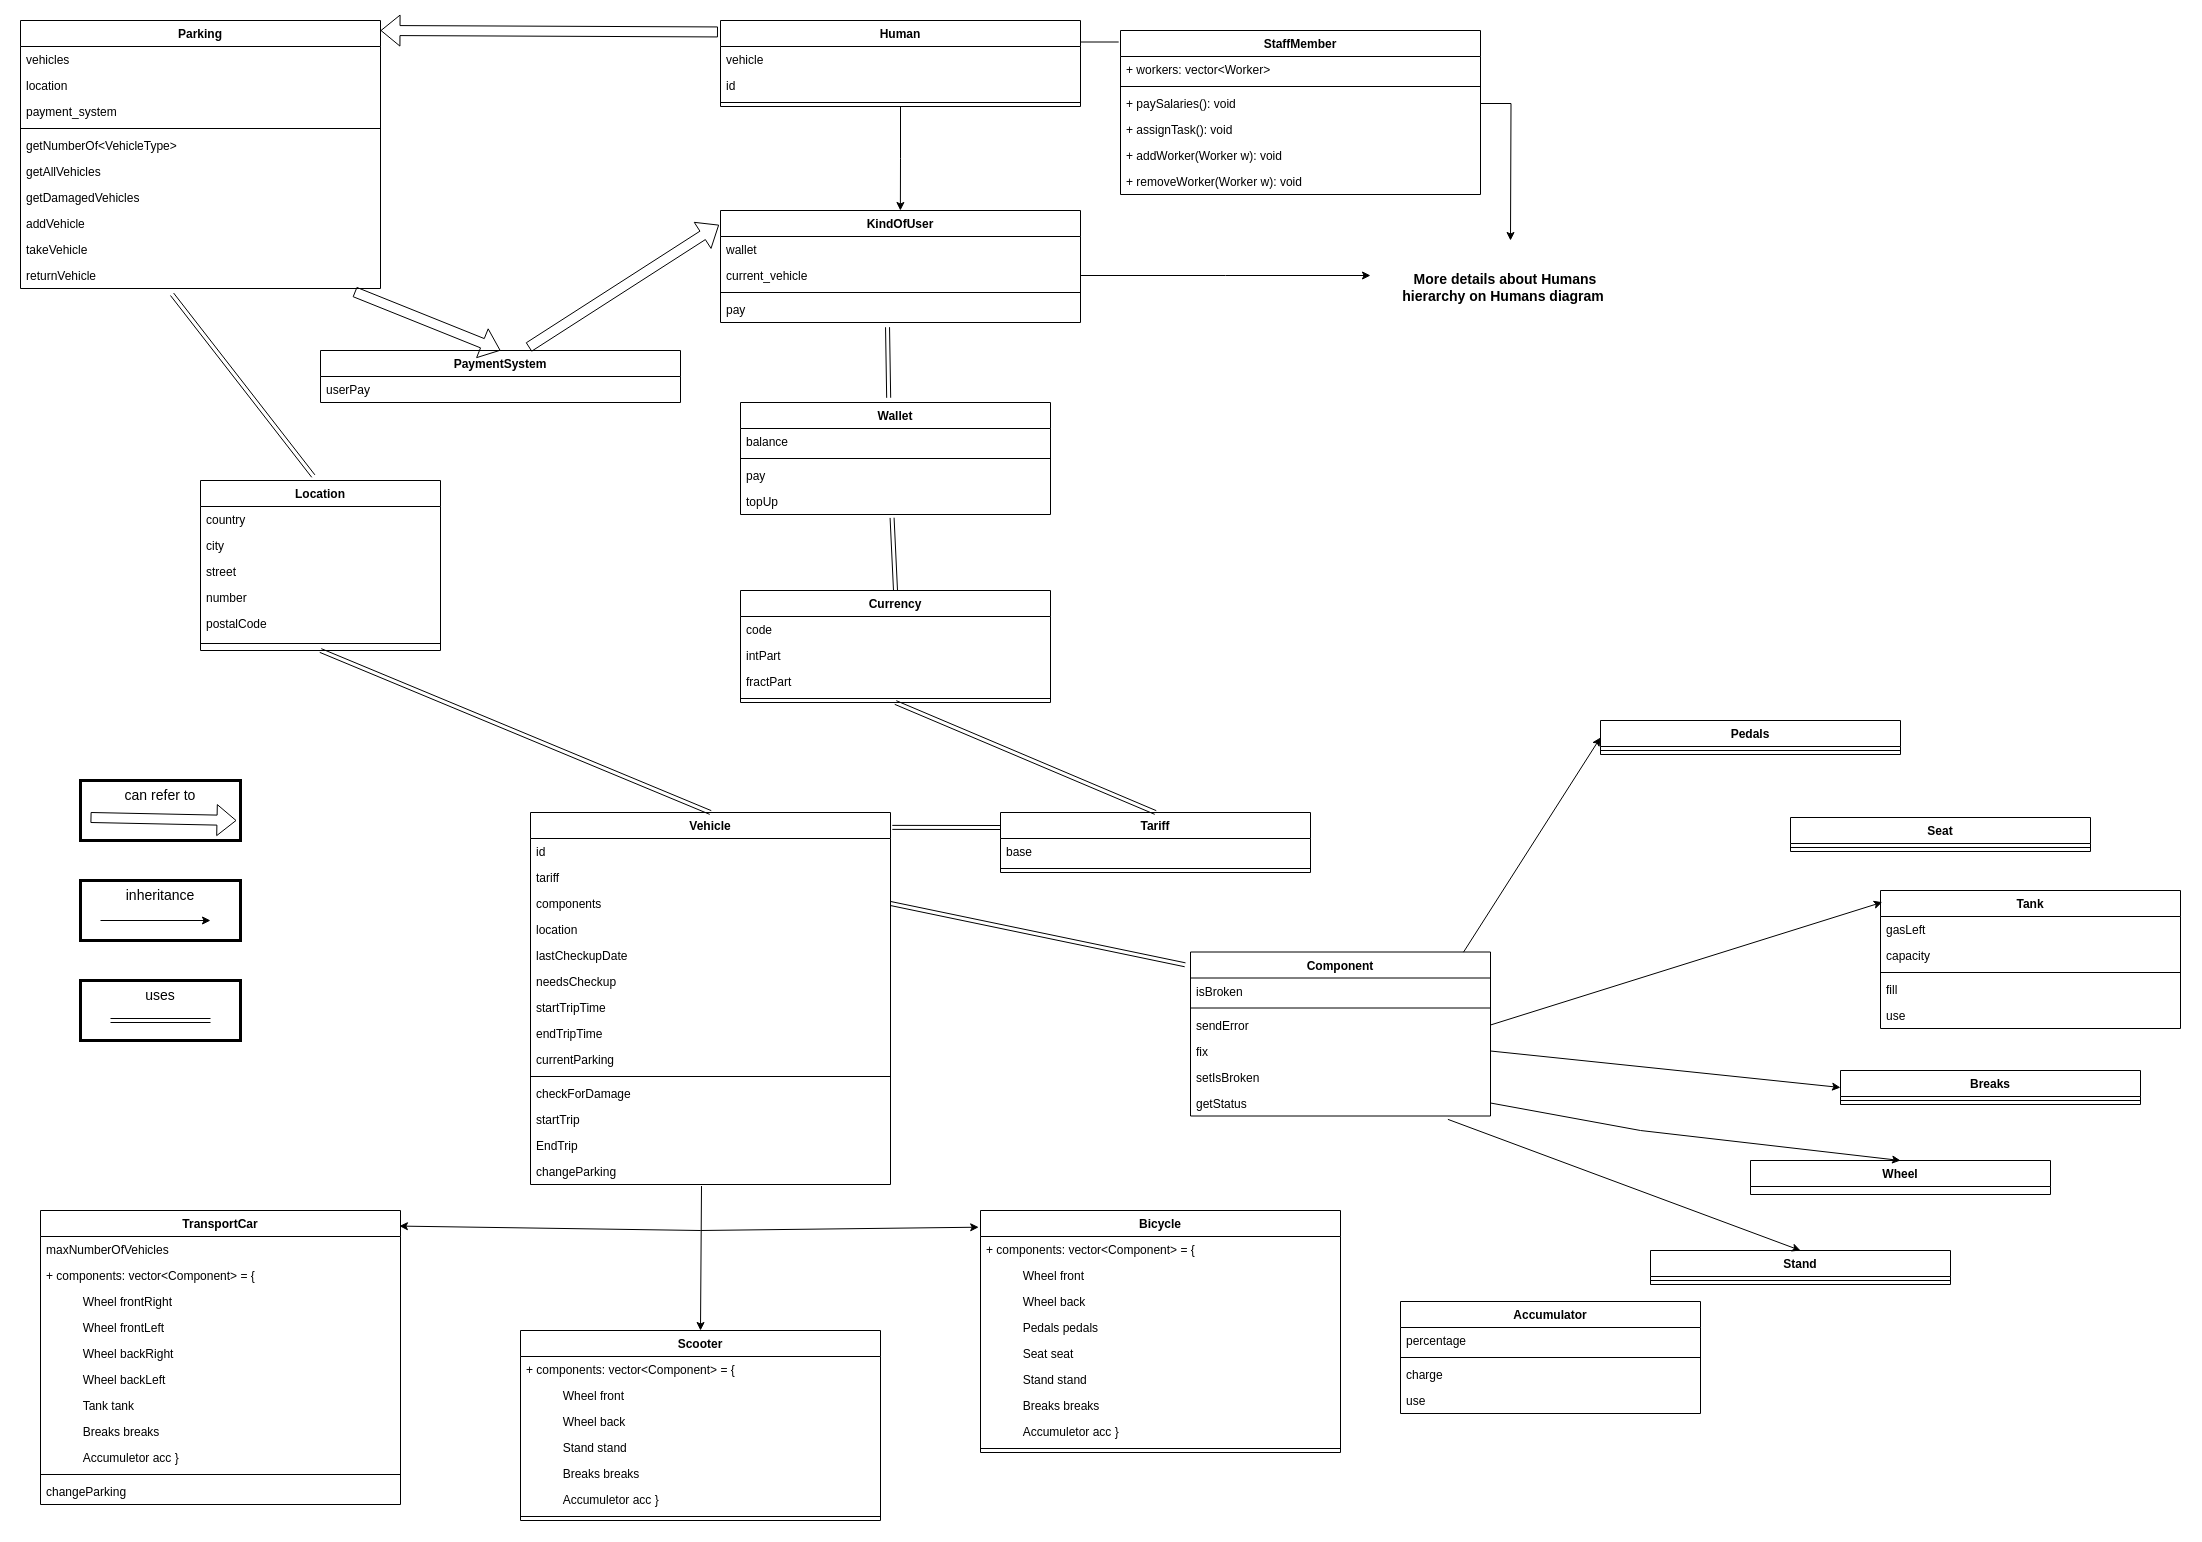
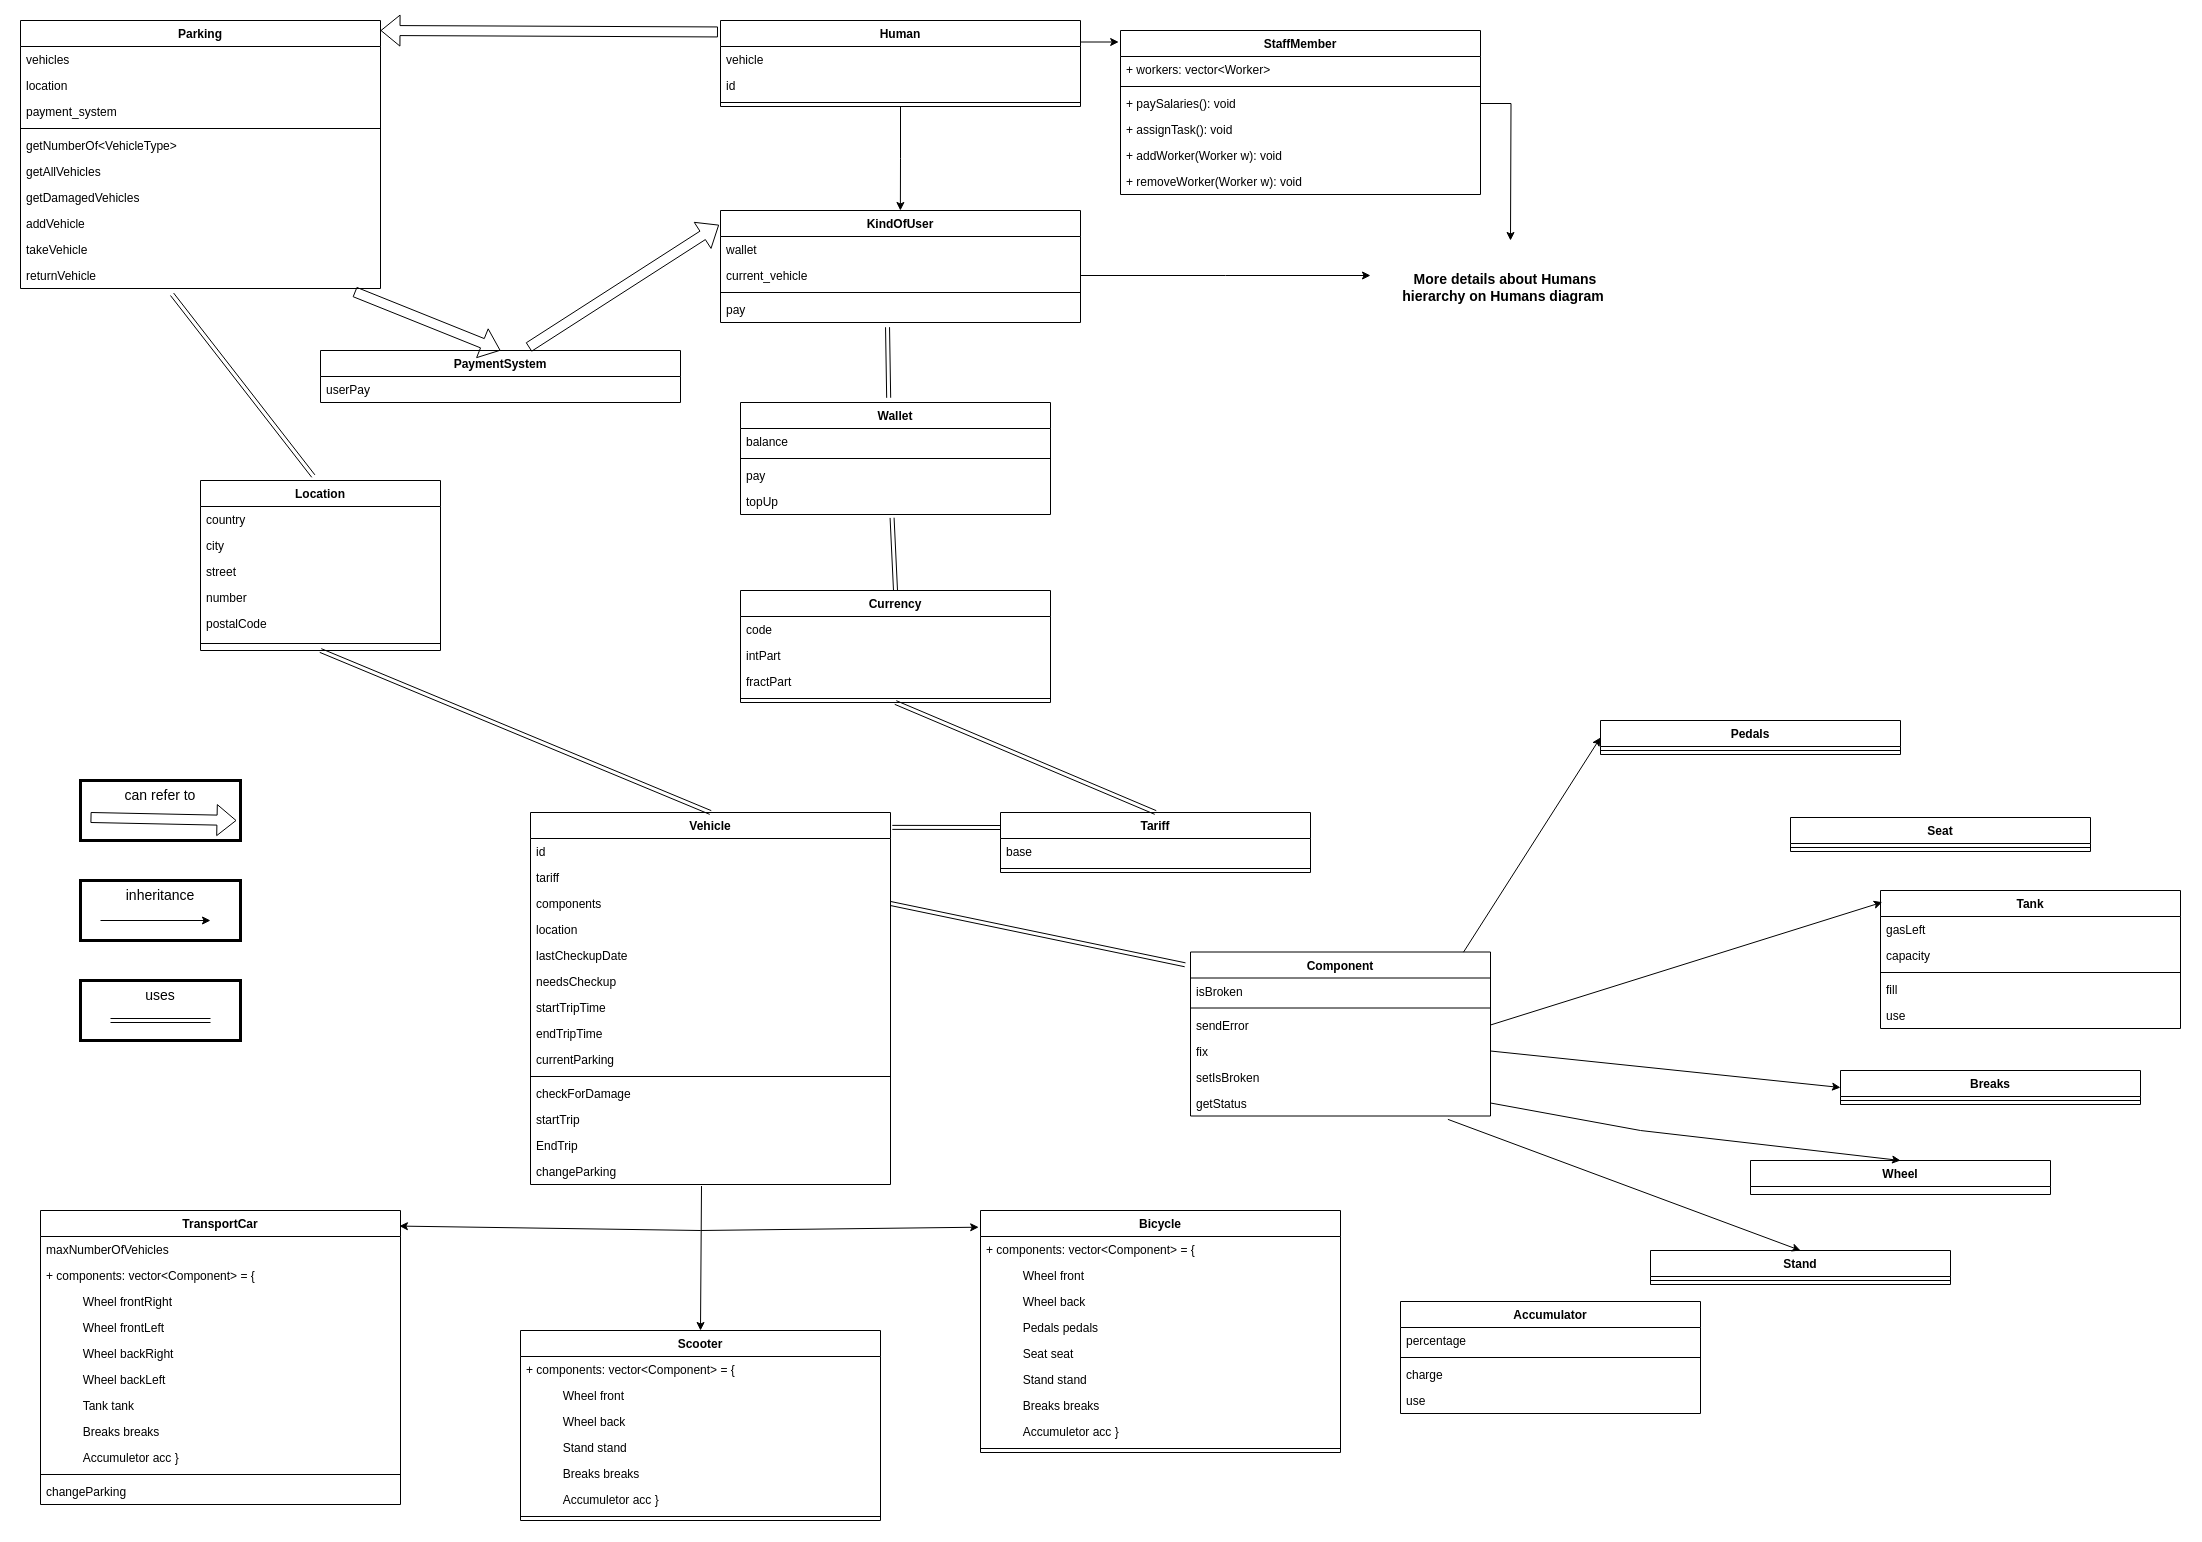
- <mxCell id="14" style="edgeStyle=orthogonalEdgeStyle;rounded=0;orthogonalLoop=1;jettySize=auto;html=1;exitX=1;exitY=0.25;exitDx=0;exitDy=0;entryX=-0.005;entryY=0.066;entryDx=0;entryDy=0;entryPerimeter=0;endArrow=none;" edge="1" parent="1" source="16" target="33"><mxGeometry relative="1" as="geometry" /></mxCell>
+ <mxCell id="14" style="edgeStyle=orthogonalEdgeStyle;rounded=0;orthogonalLoop=1;jettySize=auto;html=1;exitX=1;exitY=0.25;exitDx=0;exitDy=0;entryX=-0.005;entryY=0.066;entryDx=0;entryDy=0;entryPerimeter=0;" edge="1" parent="1" source="16" target="33"><mxGeometry relative="1" as="geometry" /></mxCell>
